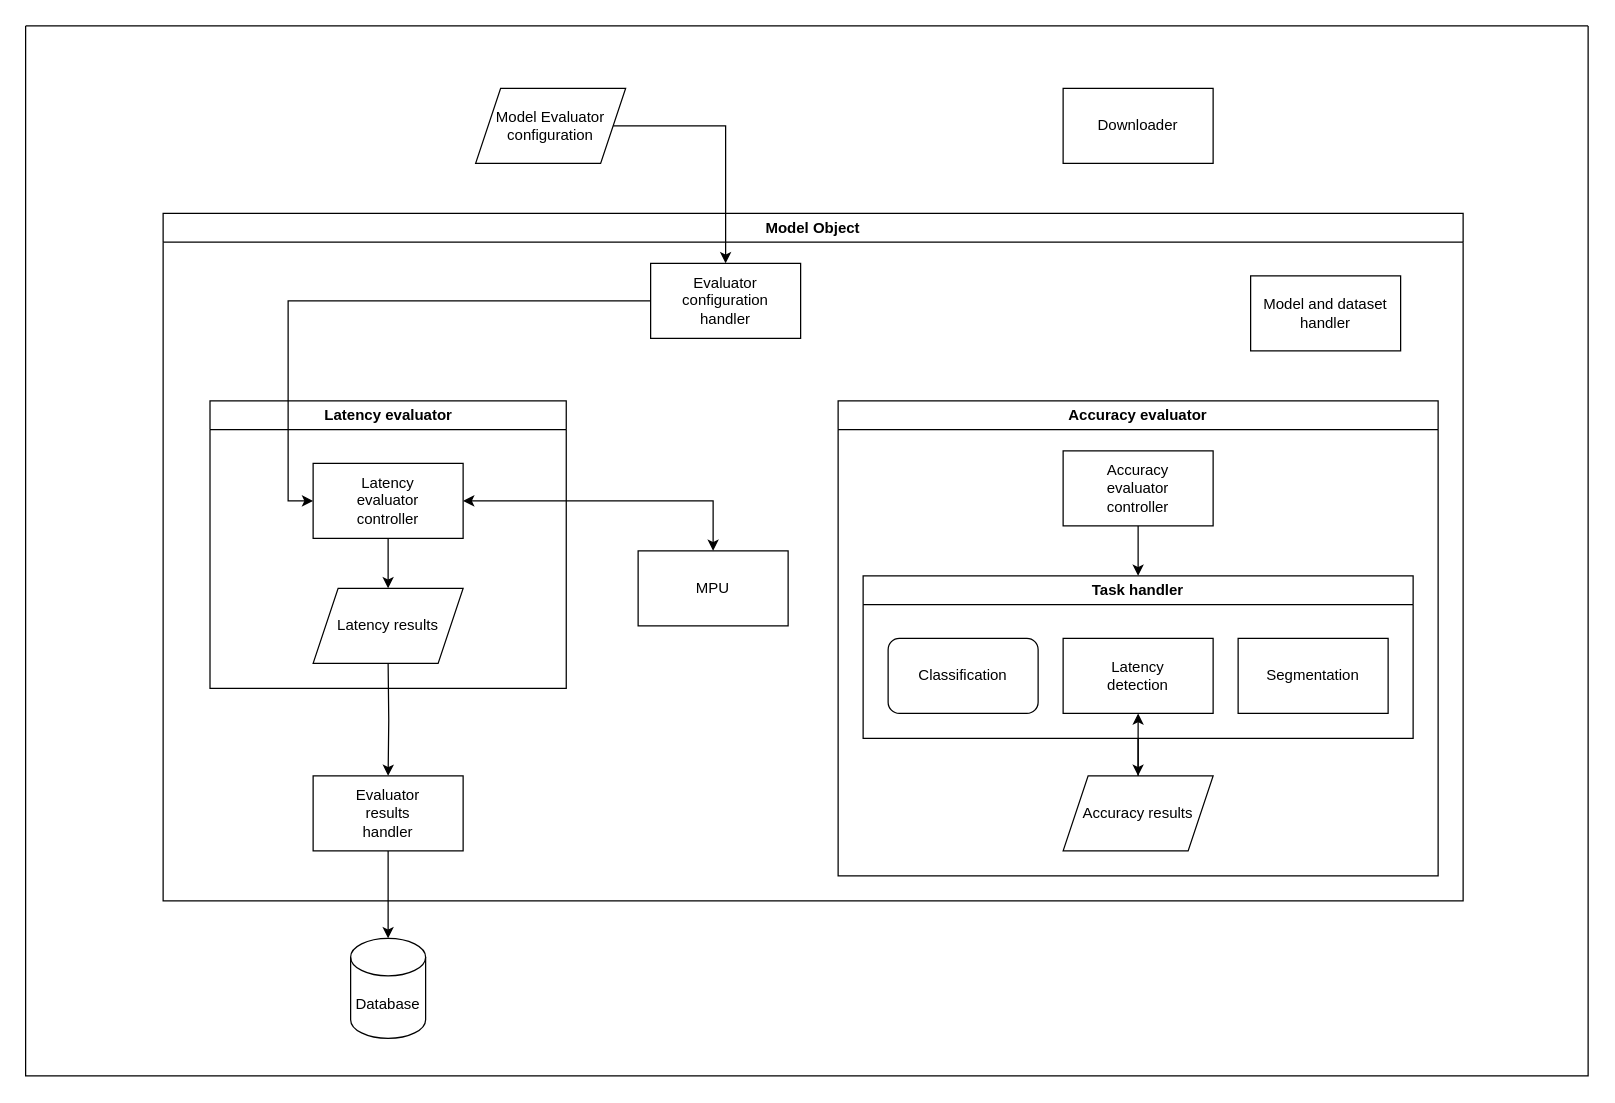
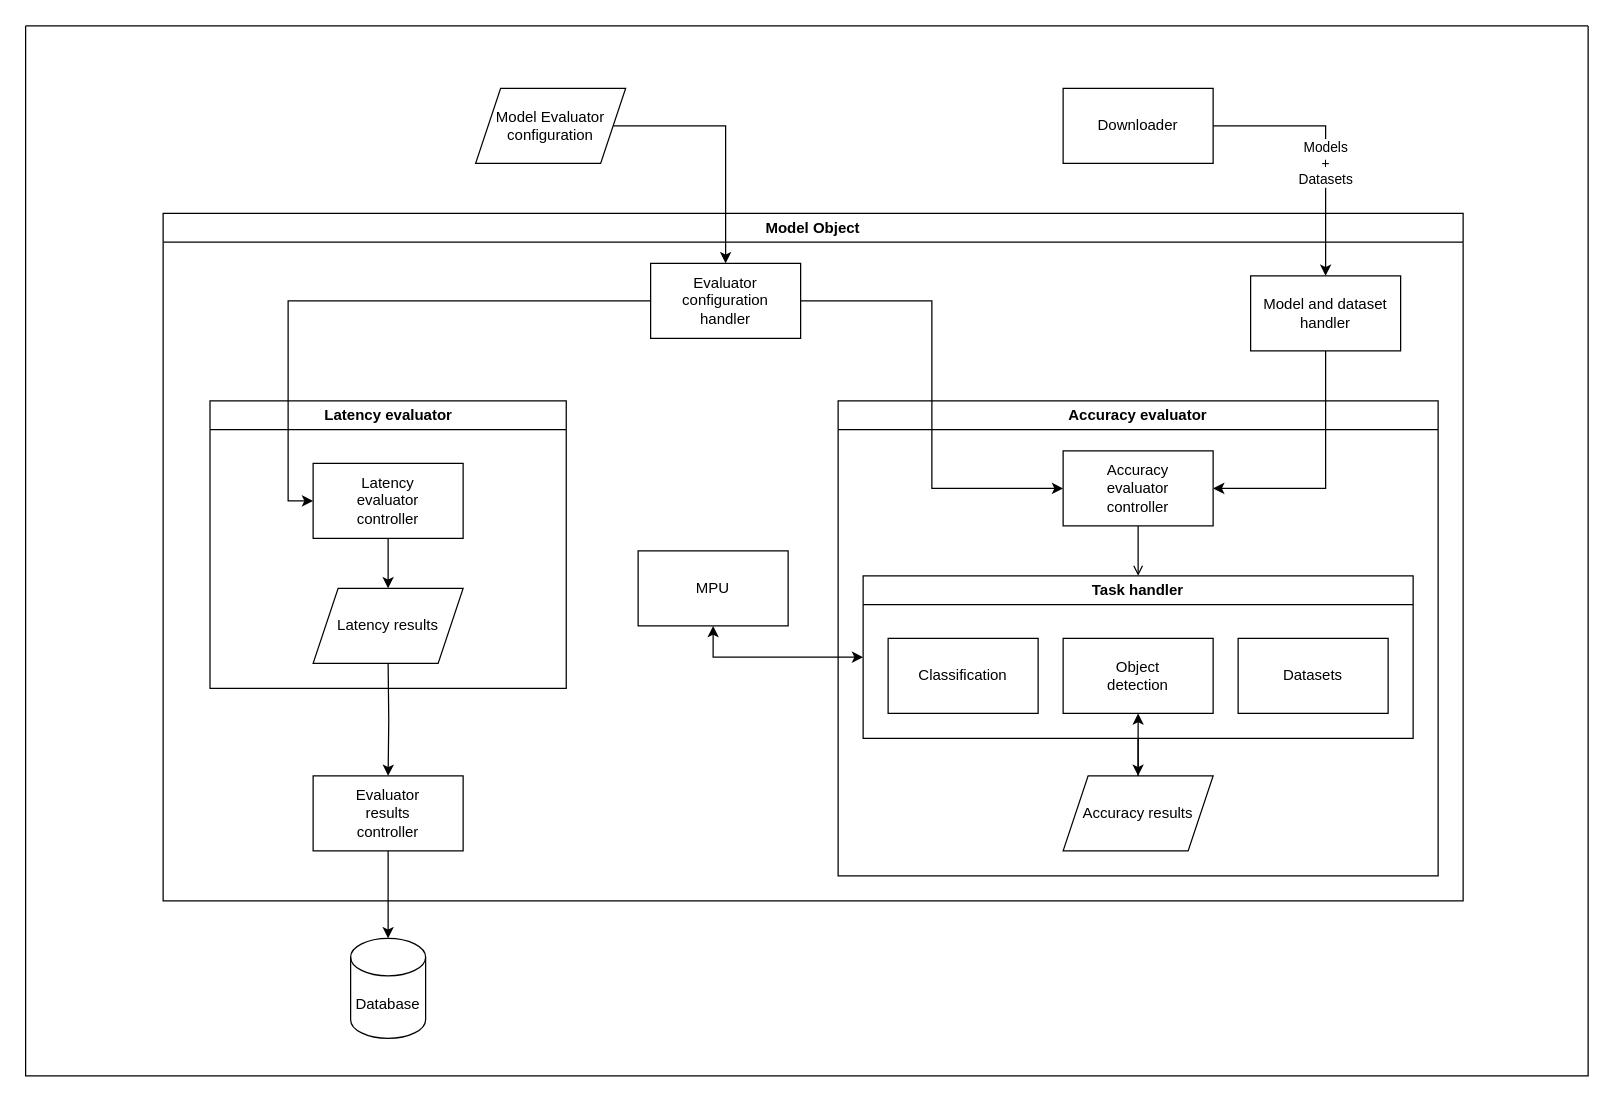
+ <mxCell id="30" value="Models&lt;div&gt;+&lt;/div&gt;&lt;div&gt;Datasets&lt;/div&gt;" style="edgeStyle=orthogonalEdgeStyle;rounded=0;orthogonalLoop=1;jettySize=auto;html=1;" parent="1" source="29" target="28" edge="1"><mxGeometry x="0.143" relative="1" as="geometry"><mxPoint as="offset" /></mxGeometry></mxCell>
+ <mxCell id="16" style="edgeStyle=orthogonalEdgeStyle;rounded=0;orthogonalLoop=1;jettySize=auto;html=1;entryX=0;entryY=0.5;entryDx=0;entryDy=0;" parent="2" source="17" target="8" edge="1"><mxGeometry relative="1" as="geometry" /></mxCell>
+ <mxCell id="27" style="edgeStyle=orthogonalEdgeStyle;rounded=0;orthogonalLoop=1;jettySize=auto;html=1;entryX=1;entryY=0.5;entryDx=0;entryDy=0;exitX=0.5;exitY=1;exitDx=0;exitDy=0;" parent="1" source="28" target="8" edge="1"><mxGeometry relative="1" as="geometry" /></mxCell>
- <mxCell id="22" style="edgeStyle=orthogonalEdgeStyle;rounded=0;orthogonalLoop=1;jettySize=auto;html=1;exitX=1;exitY=0.5;exitDx=0;exitDy=0;entryX=0.5;entryY=0;entryDx=0;entryDy=0;startArrow=classic;startFill=1;" parent="2" source="5" target="18" edge="1"><mxGeometry relative="1" as="geometry" /></mxCell>
- <mxCell id="7" style="edgeStyle=orthogonalEdgeStyle;rounded=0;orthogonalLoop=1;jettySize=auto;html=1;" parent="6" source="8" target="10" edge="1"><mxGeometry relative="1" as="geometry" /></mxCell>
+ <mxCell id="7" style="edgeStyle=orthogonalEdgeStyle;rounded=0;orthogonalLoop=1;jettySize=auto;html=1;endArrow=open;" parent="6" source="8" target="10" edge="1"><mxGeometry relative="1" as="geometry" /></mxCell>
+ <mxCell id="23" style="edgeStyle=orthogonalEdgeStyle;rounded=0;orthogonalLoop=1;jettySize=auto;html=1;exitX=0;exitY=0.5;exitDx=0;exitDy=0;entryX=0.5;entryY=1;entryDx=0;entryDy=0;startArrow=classic;startFill=1;" parent="2" source="10" target="18" edge="1"><mxGeometry relative="1" as="geometry" /></mxCell>
- <mxCell id="11" value="Classification" style="whiteSpace=wrap;html=1;rounded=1;" parent="10" vertex="1"><mxGeometry x="20" y="50" width="120" height="60" as="geometry" /></mxCell>
+ <mxCell id="11" value="Classification" style="rounded=0;whiteSpace=wrap;html=1;" parent="10" vertex="1"><mxGeometry x="20" y="50" width="120" height="60" as="geometry" /></mxCell>
- <mxCell id="12" value="Latency&lt;div&gt;detection&lt;/div&gt;" style="rounded=0;whiteSpace=wrap;html=1;" parent="10" vertex="1"><mxGeometry x="160" y="50" width="120" height="60" as="geometry" /></mxCell>
+ <mxCell id="12" value="Object&lt;div&gt;detection&lt;/div&gt;" style="rounded=0;whiteSpace=wrap;html=1;" parent="10" vertex="1"><mxGeometry x="160" y="50" width="120" height="60" as="geometry" /></mxCell>
- <mxCell id="13" value="Segmentation" style="rounded=0;whiteSpace=wrap;html=1;" parent="10" vertex="1"><mxGeometry x="300" y="50" width="120" height="60" as="geometry" /></mxCell>
+ <mxCell id="13" value="Datasets" style="rounded=0;whiteSpace=wrap;html=1;" parent="10" vertex="1"><mxGeometry x="300" y="50" width="120" height="60" as="geometry" /></mxCell>
- <mxCell id="19" value="Evaluator&lt;div&gt;results&lt;/div&gt;&lt;div&gt;handler&lt;/div&gt;" style="rounded=0;whiteSpace=wrap;html=1;" parent="2" vertex="1"><mxGeometry x="120" y="450" width="120" height="60" as="geometry" /></mxCell>
+ <mxCell id="19" value="Evaluator&lt;div&gt;results&lt;/div&gt;&lt;div&gt;controller&lt;/div&gt;" style="rounded=0;whiteSpace=wrap;html=1;" parent="2" vertex="1"><mxGeometry x="120" y="450" width="120" height="60" as="geometry" /></mxCell>
